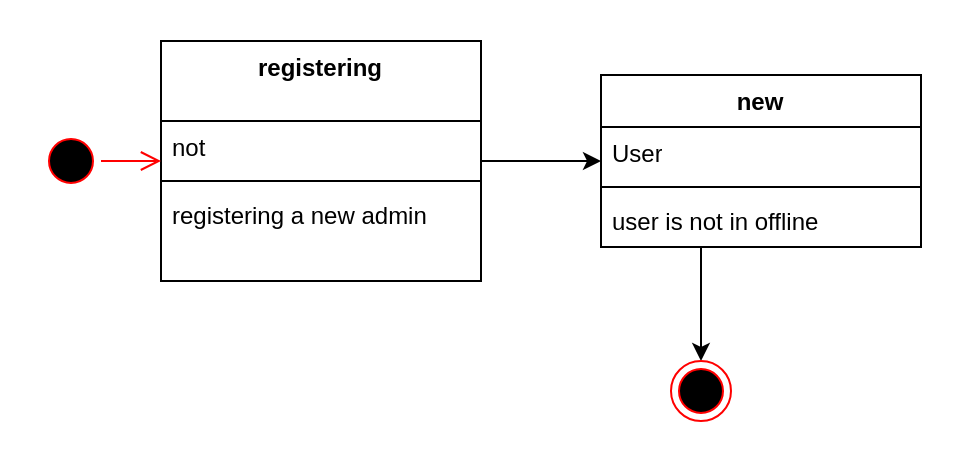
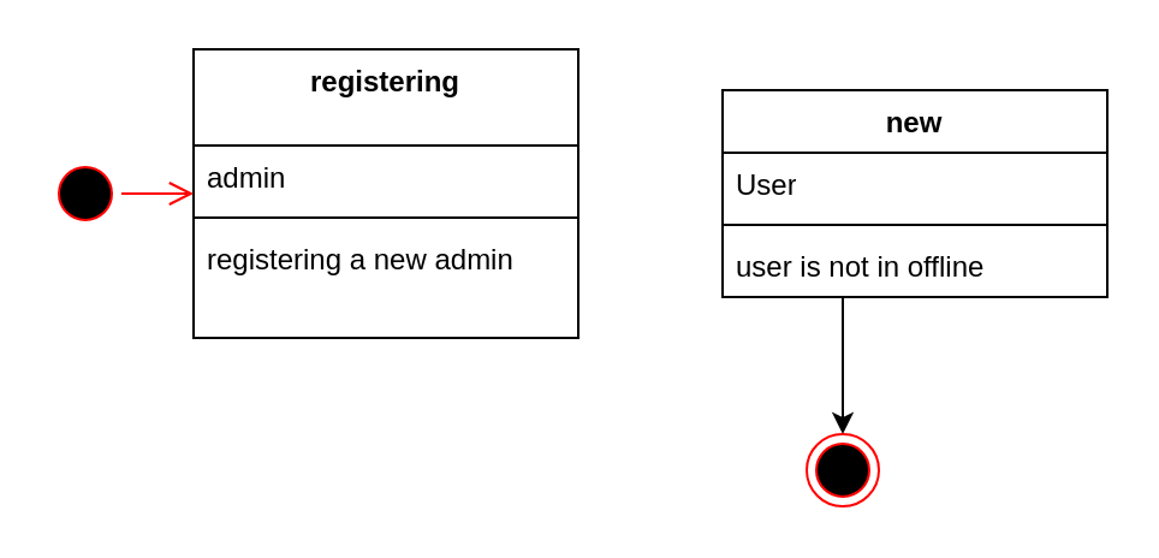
- <mxCell id="9" value="not" style="text;strokeColor=none;fillColor=none;align=left;verticalAlign=top;spacingLeft=4;spacingRight=4;overflow=hidden;rotatable=0;points=[[0,0.5],[1,0.5]];portConstraint=eastwest;whiteSpace=wrap;html=1;" parent="8" vertex="1"><mxGeometry y="40" width="160" height="26" as="geometry" /></mxCell>
+ <mxCell id="9" value="admin" style="text;strokeColor=none;fillColor=none;align=left;verticalAlign=top;spacingLeft=4;spacingRight=4;overflow=hidden;rotatable=0;points=[[0,0.5],[1,0.5]];portConstraint=eastwest;whiteSpace=wrap;html=1;" parent="8" vertex="1"><mxGeometry y="40" width="160" height="26" as="geometry" /></mxCell>
- <mxCell id="7" style="edgeStyle=orthogonalEdgeStyle;rounded=0;orthogonalLoop=1;jettySize=auto;html=1;" edge="1" parent="1" source="8" target="3"><mxGeometry relative="1" as="geometry" /></mxCell>
